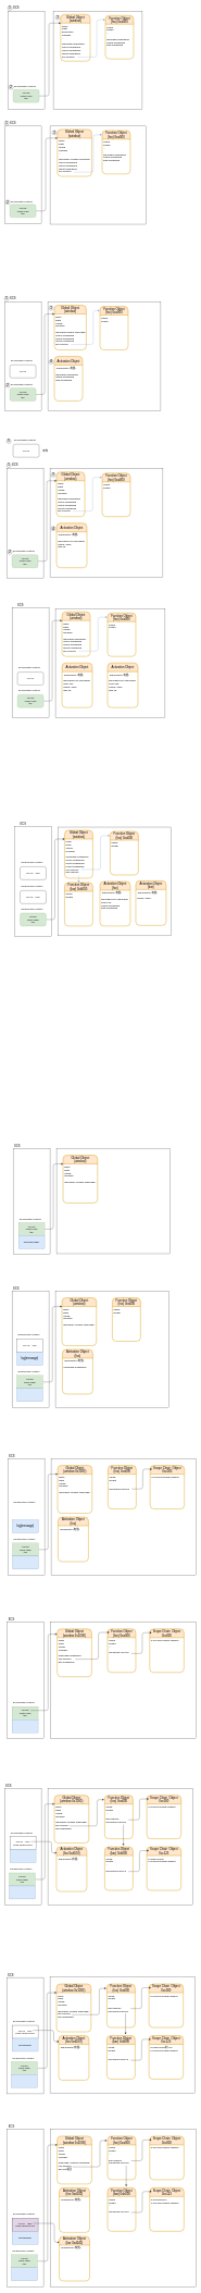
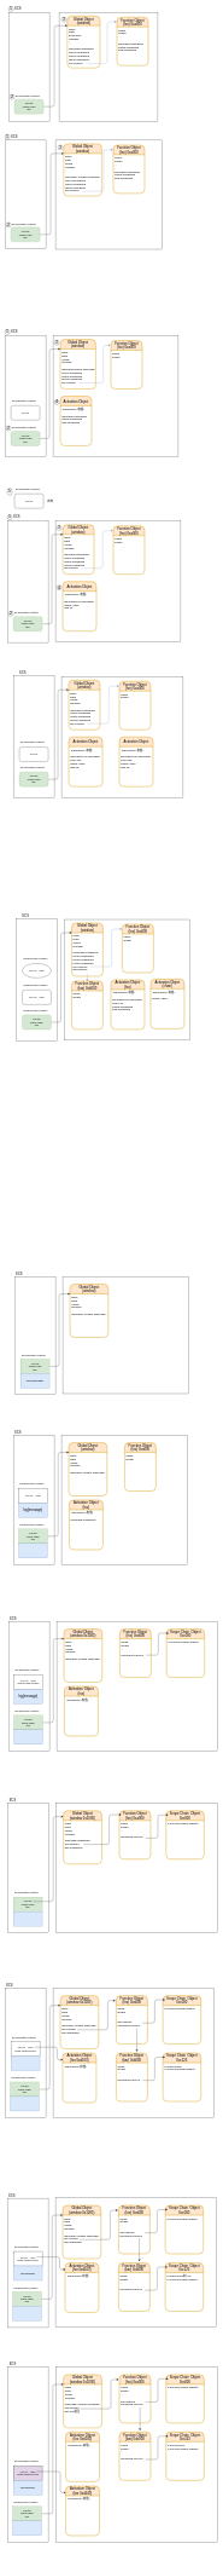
- <mxCell id="72" value="&lt;font size=&quot;1&quot;&gt;&lt;b style=&quot;font-size: 13px&quot;&gt;5&lt;/b&gt;&lt;/font&gt;" style="ellipse;whiteSpace=wrap;html=1;aspect=fixed;fontSize=10;" parent="1" vertex="1"><mxGeometry x="30" y="2012" width="20" height="20" as="geometry" /></mxCell>
+ <mxCell id="72" value="&lt;font size=&quot;1&quot;&gt;&lt;b style=&quot;font-size: 13px&quot;&gt;5&lt;/b&gt;&lt;/font&gt;" style="ellipse;whiteSpace=wrap;html=1;aspect=fixed;fontSize=10;" parent="1" vertex="1"><mxGeometry x="30" y="2012" width="20" height="30" as="geometry" /></mxCell>
- <mxCell id="110" value="VO:AO&amp;nbsp; &amp;nbsp; (bar)" style="rounded=1;whiteSpace=wrap;html=1;fontSize=10;" parent="1" vertex="1"><mxGeometry x="92" y="3979" width="120" height="60" as="geometry" /></mxCell>
+ <mxCell id="110" value="VO:AO&amp;nbsp; &amp;nbsp; (bar)" style="ellipse;whiteSpace=wrap;html=1;fontSize=10;" parent="1" vertex="1"><mxGeometry x="92" y="3979" width="120" height="60" as="geometry" /></mxCell>
- <mxCell id="108" value="Activation Object&#10;(bar)" style="swimlane;childLayout=stackLayout;horizontal=1;startSize=40;horizontalStack=0;rounded=1;fontSize=14;fontStyle=0;strokeWidth=2;resizeParent=0;resizeLast=1;shadow=0;dashed=0;align=center;fillColor=#ffe6cc;strokeColor=#d79b00;collapsible=0" parent="1" vertex="1"><mxGeometry x="625" y="4044" width="140" height="205" as="geometry" /></mxCell>
+ <mxCell id="108" value="Activation Object&#10;(chain)" style="swimlane;childLayout=stackLayout;horizontal=1;startSize=40;horizontalStack=0;rounded=1;fontSize=14;fontStyle=0;strokeWidth=2;resizeParent=0;resizeLast=1;shadow=0;dashed=0;align=center;fillColor=#ffe6cc;strokeColor=#d79b00;collapsible=0" parent="1" vertex="1"><mxGeometry x="625" y="4044" width="140" height="205" as="geometry" /></mxCell>
+ <mxCell id="156" value="VO:AO&amp;nbsp; &amp;nbsp; (foo)&lt;br&gt;&lt;font style=&quot;font-size: 10px&quot;&gt;scope chain:0x1000&lt;/font&gt;" style="rounded=0;whiteSpace=wrap;html=1;fontSize=10;" parent="1" vertex="1"><mxGeometry x="57" y="6923" width="120" height="60" as="geometry" /></mxCell>
